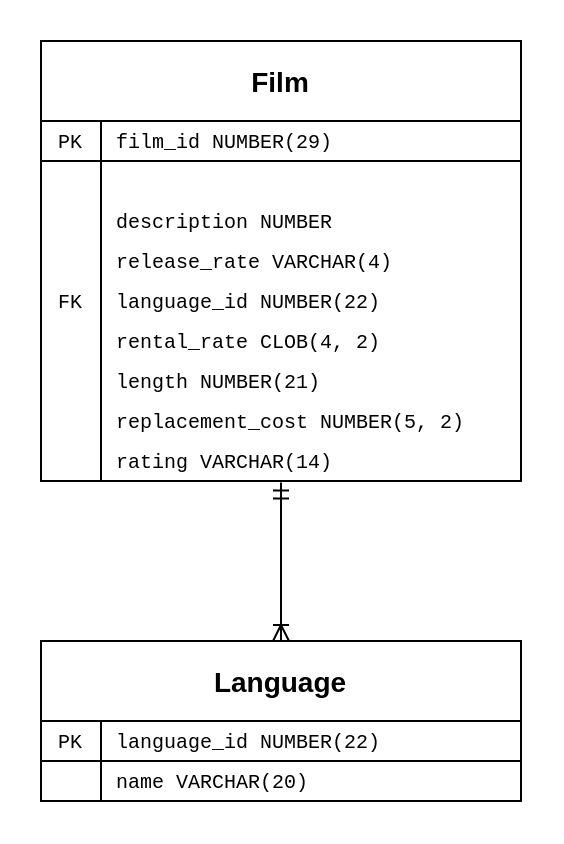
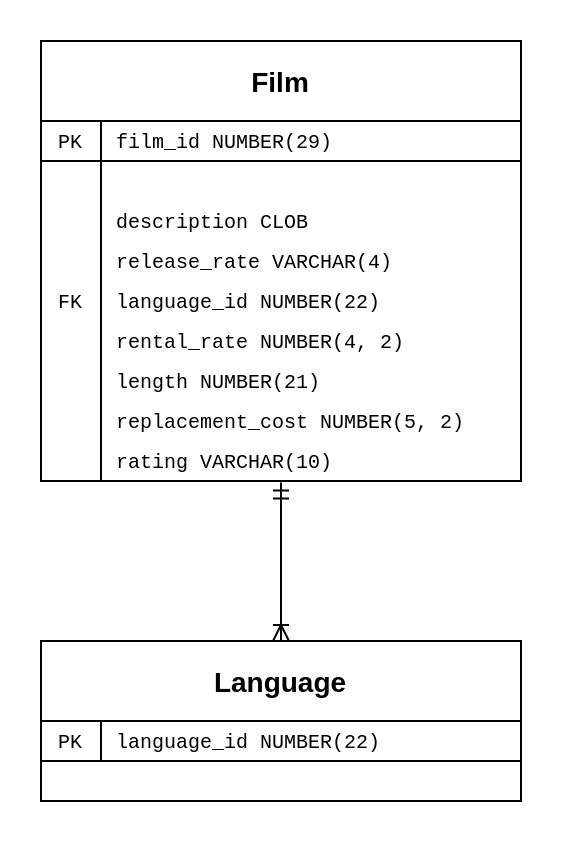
- <mxCell id="17" value="description NUMBER" style="shape=partialRectangle;connectable=0;fillColor=none;top=0;left=0;bottom=0;right=0;align=left;spacingLeft=6;overflow=hidden;fontSize=10;fontFamily=Courier New;" parent="15" vertex="1"><mxGeometry x="30" width="210" height="20" as="geometry"><mxRectangle width="210" height="20" as="alternateBounds" /></mxGeometry></mxCell>
+ <mxCell id="17" value="description CLOB" style="shape=partialRectangle;connectable=0;fillColor=none;top=0;left=0;bottom=0;right=0;align=left;spacingLeft=6;overflow=hidden;fontSize=10;fontFamily=Courier New;" parent="15" vertex="1"><mxGeometry x="30" width="210" height="20" as="geometry"><mxRectangle width="210" height="20" as="alternateBounds" /></mxGeometry></mxCell>
- <mxCell id="26" value="rental_rate CLOB(4, 2)" style="shape=partialRectangle;connectable=0;fillColor=none;top=0;left=0;bottom=0;right=0;align=left;spacingLeft=6;overflow=hidden;fontSize=10;fontFamily=Courier New;" parent="24" vertex="1"><mxGeometry x="30" width="210" height="20" as="geometry"><mxRectangle width="210" height="20" as="alternateBounds" /></mxGeometry></mxCell>
+ <mxCell id="26" value="rental_rate NUMBER(4, 2)" style="shape=partialRectangle;connectable=0;fillColor=none;top=0;left=0;bottom=0;right=0;align=left;spacingLeft=6;overflow=hidden;fontSize=10;fontFamily=Courier New;" parent="24" vertex="1"><mxGeometry x="30" width="210" height="20" as="geometry"><mxRectangle width="210" height="20" as="alternateBounds" /></mxGeometry></mxCell>
- <mxCell id="35" value="rating VARCHAR(14)" style="shape=partialRectangle;connectable=0;fillColor=none;top=0;left=0;bottom=0;right=0;align=left;spacingLeft=6;overflow=hidden;fontSize=10;fontFamily=Courier New;" parent="33" vertex="1"><mxGeometry x="30" width="210" height="20" as="geometry"><mxRectangle width="210" height="20" as="alternateBounds" /></mxGeometry></mxCell>
+ <mxCell id="35" value="rating VARCHAR(10)" style="shape=partialRectangle;connectable=0;fillColor=none;top=0;left=0;bottom=0;right=0;align=left;spacingLeft=6;overflow=hidden;fontSize=10;fontFamily=Courier New;" parent="33" vertex="1"><mxGeometry x="30" width="210" height="20" as="geometry"><mxRectangle width="210" height="20" as="alternateBounds" /></mxGeometry></mxCell>
- <mxCell id="8" value="name VARCHAR(20)" style="shape=partialRectangle;overflow=hidden;connectable=0;fillColor=none;top=0;left=0;bottom=0;right=0;align=left;spacingLeft=6;fontSize=10;fontStyle=0;fontFamily=Courier New;" parent="6" vertex="1"><mxGeometry x="30" width="210" height="20" as="geometry"><mxRectangle width="210" height="20" as="alternateBounds" /></mxGeometry></mxCell>
